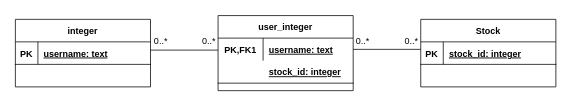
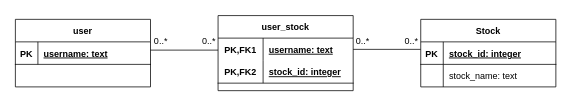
- <mxCell id="16" value="user_integer" style="shape=table;startSize=30;container=1;collapsible=1;childLayout=tableLayout;fixedRows=1;rowLines=0;fontStyle=1;align=center;resizeLast=1;" vertex="1" parent="1"><mxGeometry x="290" y="20" width="180" height="100" as="geometry" /></mxCell>
+ <mxCell id="16" value="user_stock" style="shape=table;startSize=30;container=1;collapsible=1;childLayout=tableLayout;fixedRows=1;rowLines=0;fontStyle=1;align=center;resizeLast=1;" vertex="1" parent="1"><mxGeometry x="290" y="20" width="180" height="100" as="geometry" /></mxCell>
- <mxCell id="2" value="integer" style="shape=table;startSize=30;container=1;collapsible=1;childLayout=tableLayout;fixedRows=1;rowLines=0;fontStyle=1;align=center;resizeLast=1;" vertex="1" parent="1"><mxGeometry x="20" y="25" width="180" height="90" as="geometry" /></mxCell>
+ <mxCell id="2" value="user" style="shape=table;startSize=30;container=1;collapsible=1;childLayout=tableLayout;fixedRows=1;rowLines=0;fontStyle=1;align=center;resizeLast=1;" vertex="1" parent="1"><mxGeometry x="20" y="25" width="180" height="90" as="geometry" /></mxCell>
+ <mxCell id="21" value="PK,FK2" style="shape=partialRectangle;connectable=0;fillColor=none;top=0;left=0;bottom=0;right=0;fontStyle=1;overflow=hidden;" vertex="1" parent="20"><mxGeometry width="60" height="30" as="geometry" /></mxCell>
+ <mxCell id="15" value="stock_name: text" style="shape=partialRectangle;connectable=0;fillColor=none;top=0;left=0;bottom=0;right=0;align=left;spacingLeft=6;overflow=hidden;" vertex="1" parent="13"><mxGeometry x="30" width="150" height="30" as="geometry" /></mxCell>
